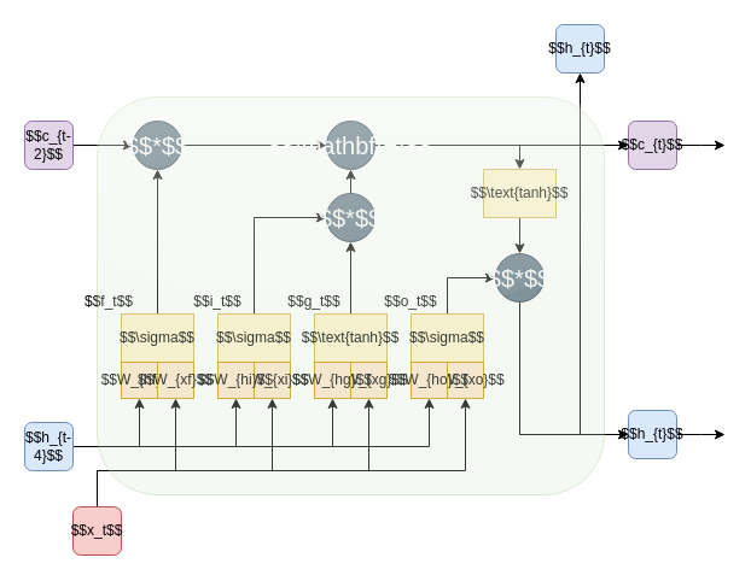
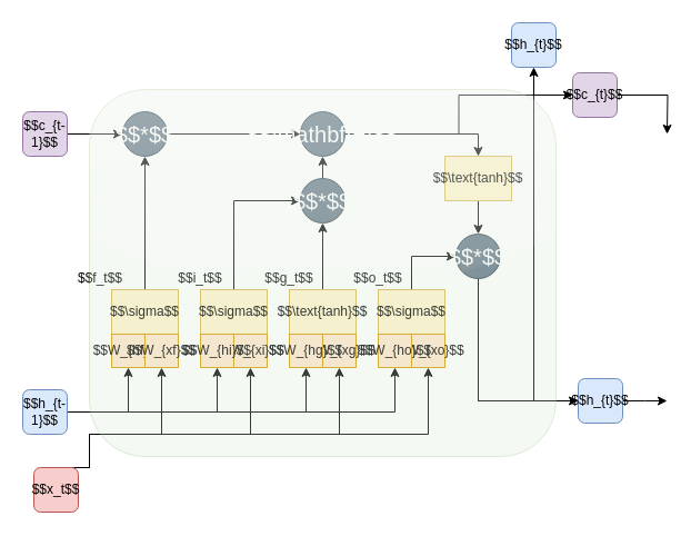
- <mxCell id="13" value="$$c_{t-2}$$" style="rounded=1;whiteSpace=wrap;html=1;fillColor=#e1d5e7;strokeColor=#9673a6;" parent="1" vertex="1"><mxGeometry y="100" width="40" height="40" as="geometry" x="20" /></mxCell>
+ <mxCell id="13" value="$$c_{t-1}$$" style="rounded=1;whiteSpace=wrap;html=1;fillColor=#e1d5e7;strokeColor=#9673a6;" parent="1" vertex="1"><mxGeometry y="100" width="40" height="40" as="geometry" x="20" /></mxCell>
- <mxCell id="49" value="$$c_{t}$$" style="rounded=1;whiteSpace=wrap;html=1;fillColor=#e1d5e7;strokeColor=#9673a6;" parent="1" vertex="1"><mxGeometry x="520" y="100" width="40" height="40" as="geometry" /></mxCell>
+ <mxCell id="49" value="$$c_{t}$$" style="rounded=1;whiteSpace=wrap;html=1;fillColor=#e1d5e7;strokeColor=#9673a6;" parent="1" vertex="1"><mxGeometry x="515" y="65" width="40" height="40" as="geometry" /></mxCell>
- <mxCell id="11" value="$$h_{t-4}$$" style="rounded=1;whiteSpace=wrap;html=1;fillColor=#dae8fc;strokeColor=#6c8ebf;" parent="1" vertex="1"><mxGeometry y="350" width="40" height="40" as="geometry" x="20" /></mxCell>
+ <mxCell id="11" value="$$h_{t-1}$$" style="rounded=1;whiteSpace=wrap;html=1;fillColor=#dae8fc;strokeColor=#6c8ebf;" parent="1" vertex="1"><mxGeometry y="350" width="40" height="40" as="geometry" x="20" /></mxCell>
- <mxCell id="6" value="$$x_t$$" style="rounded=1;whiteSpace=wrap;html=1;fillColor=#f8cecc;strokeColor=#b85450;" parent="1" vertex="1"><mxGeometry x="60" y="420" width="40" height="40" as="geometry" /></mxCell>
+ <mxCell id="6" value="$$x_t$$" style="rounded=1;whiteSpace=wrap;html=1;fillColor=#f8cecc;strokeColor=#b85450;" parent="1" vertex="1"><mxGeometry x="30" y="420" width="40" height="40" as="geometry" /></mxCell>
